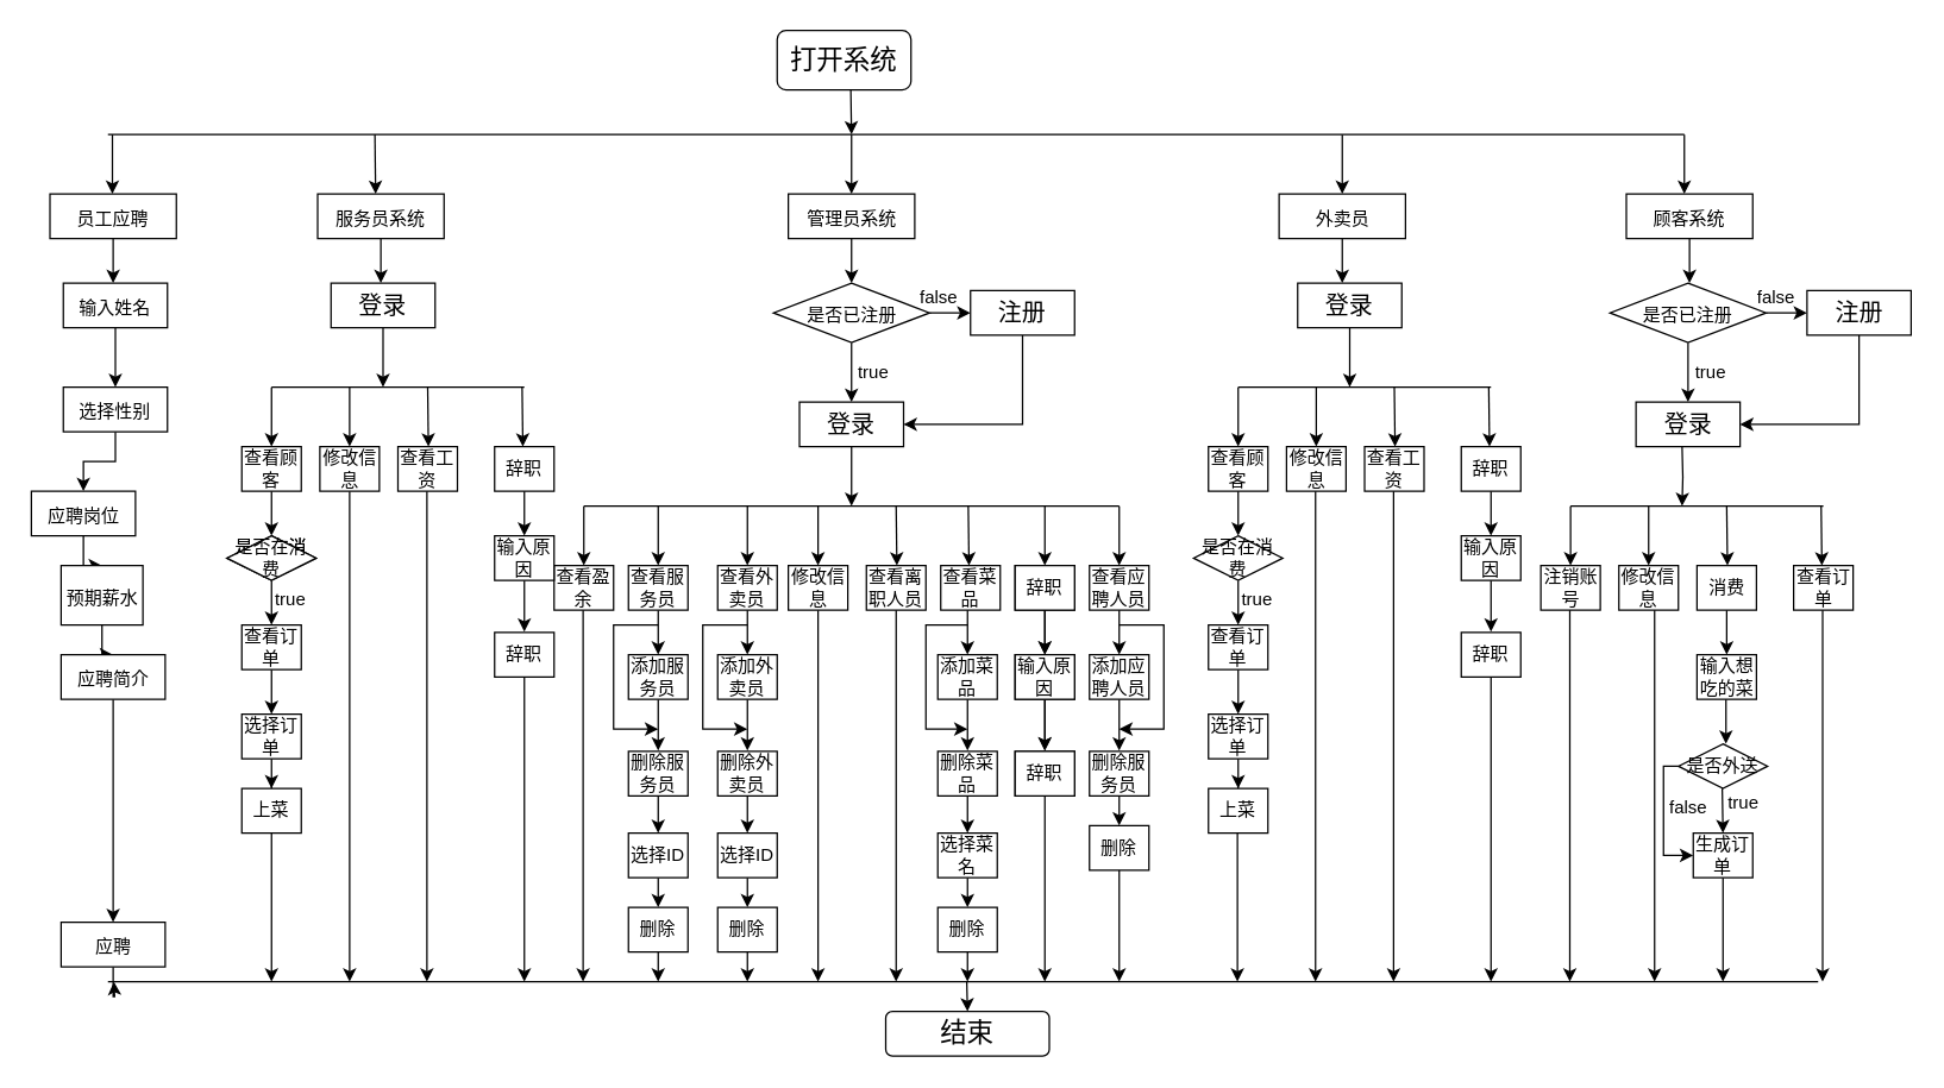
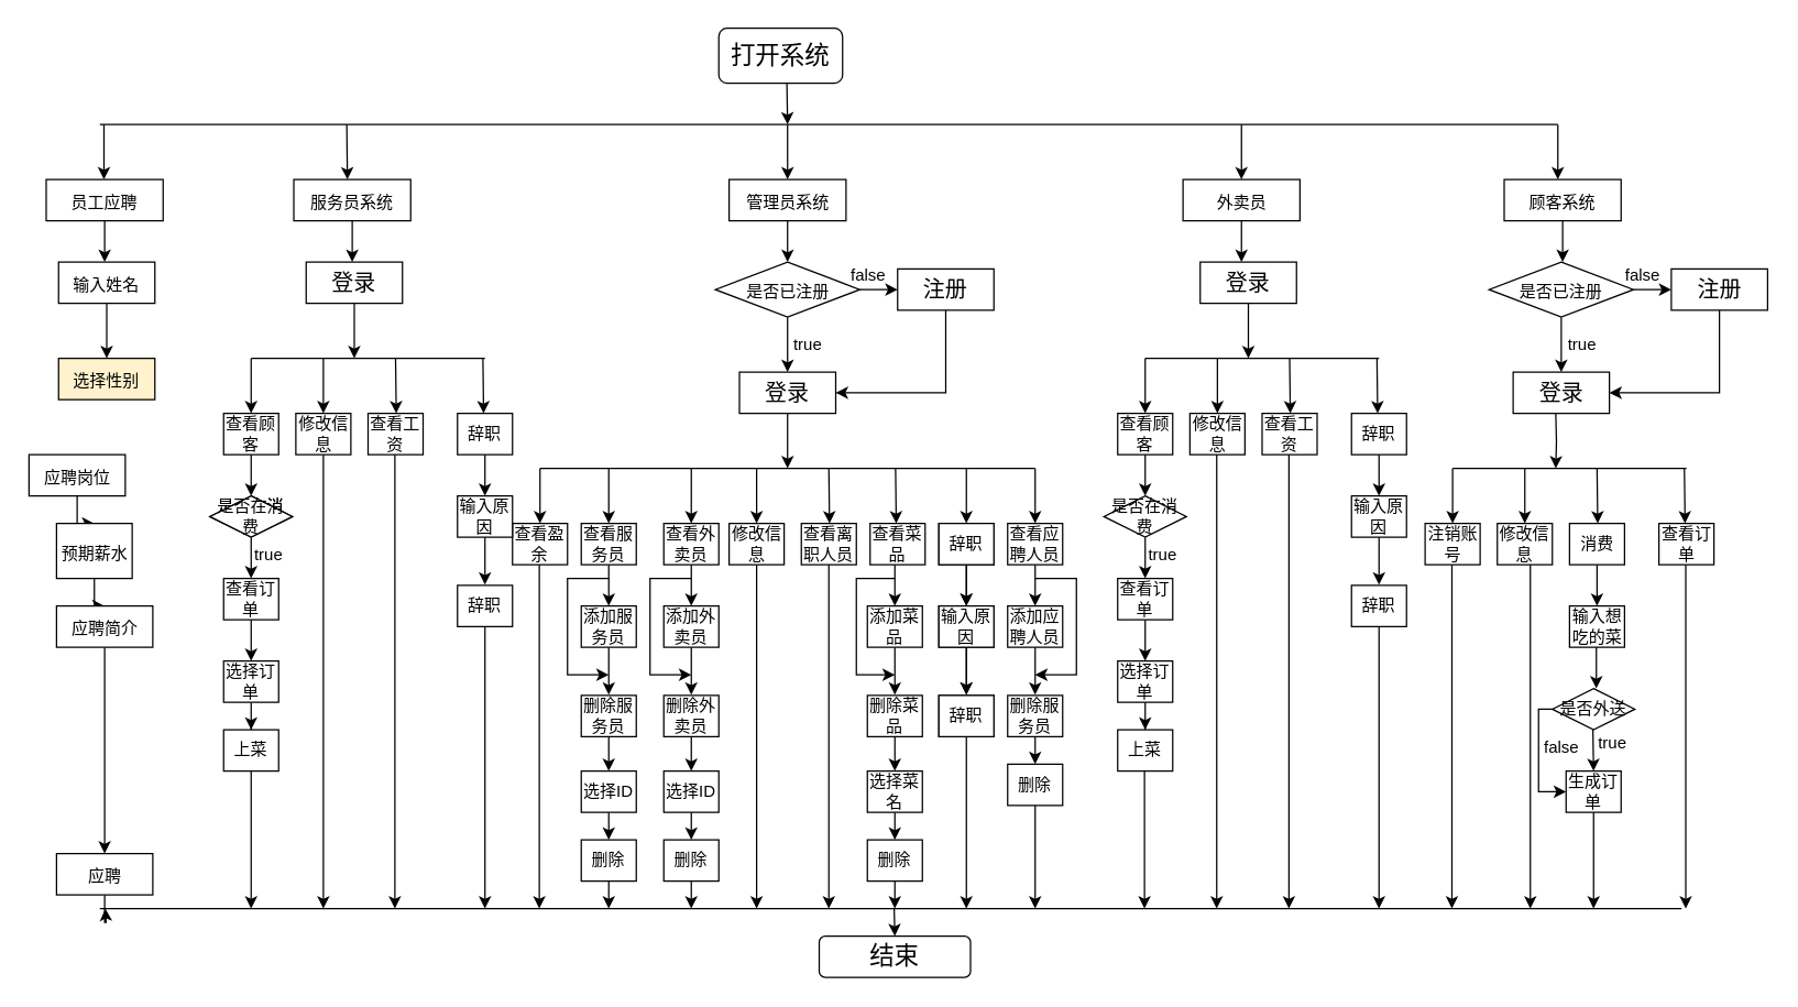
- <mxCell id="179" value="&lt;font style=&quot;font-size: 12px&quot;&gt;选择性别&lt;/font&gt;" style="whiteSpace=wrap;html=1;fontSize=18;" vertex="1" parent="1"><mxGeometry x="42" y="260" width="70" height="30" as="geometry" /></mxCell>
+ <mxCell id="179" value="&lt;font style=&quot;font-size: 12px&quot;&gt;选择性别&lt;/font&gt;" style="whiteSpace=wrap;html=1;fontSize=18;fillColor=#fff2cc;" vertex="1" parent="1"><mxGeometry x="42" y="260" width="70" height="30" as="geometry" /></mxCell>
- <mxCell id="178" value="" style="edgeStyle=orthogonalEdgeStyle;rounded=0;orthogonalLoop=1;jettySize=auto;html=1;fontSize=12;strokeColor=#000000;" edge="1" parent="1" source="179" target="181"><mxGeometry relative="1" as="geometry" /></mxCell>
